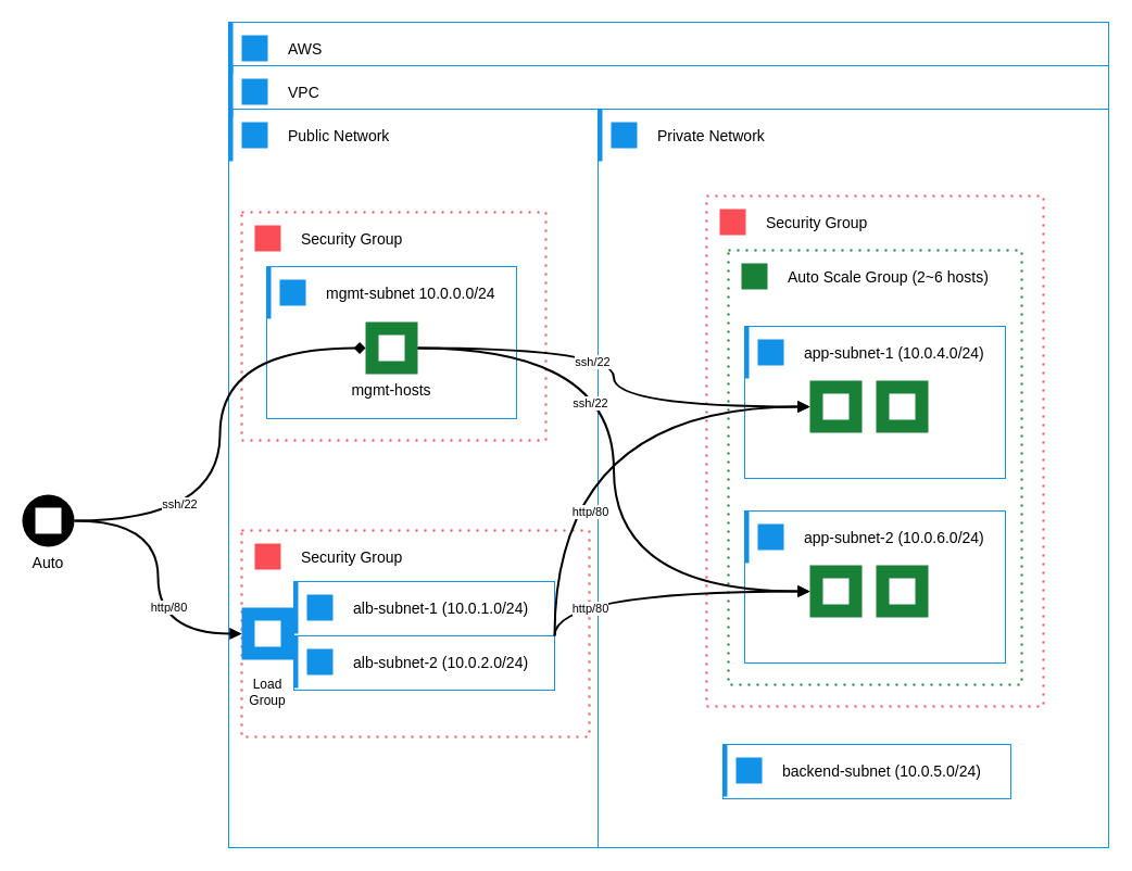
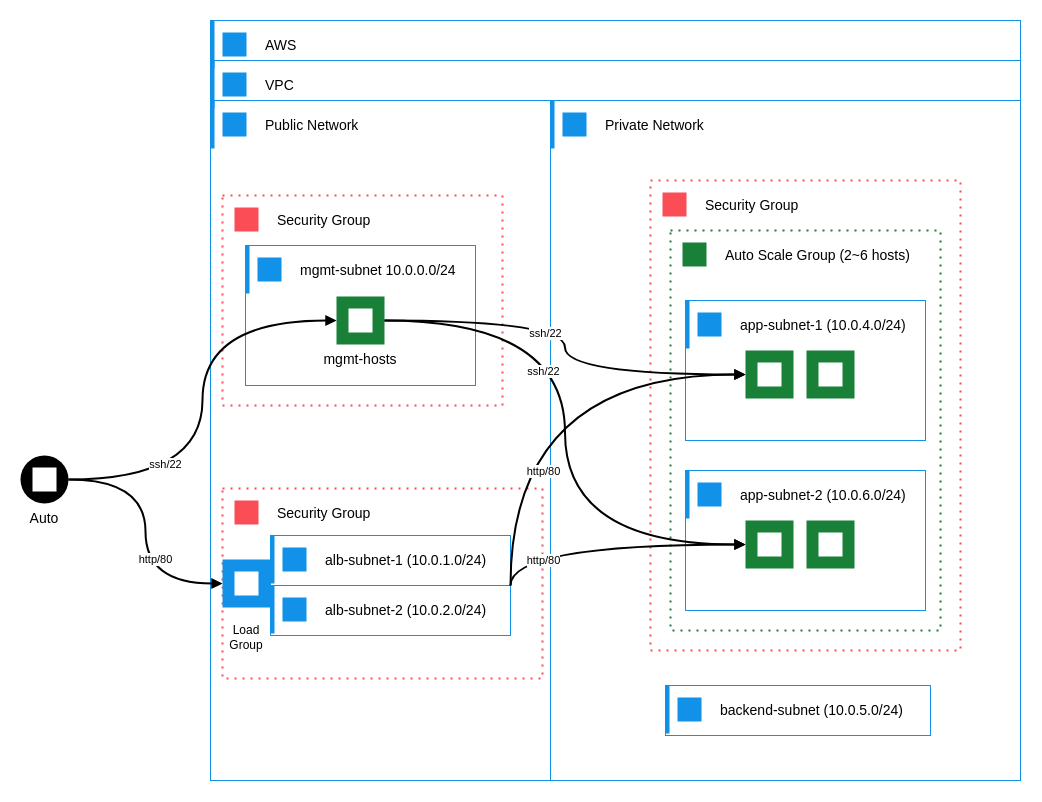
- <mxCell id="78" value="" style="html=1;labelBackgroundColor=#ffffff;jettySize=auto;orthogonalLoop=1;fontSize=14;rounded=0;jumpStyle=gap;edgeStyle=orthogonalEdgeStyle;startArrow=none;endArrow=diamond;strokeWidth=2;endFill=1;exitX=1;exitY=0.5;exitDx=0;exitDy=0;entryX=0;entryY=0.5;entryDx=0;entryDy=0;curved=1;" edge="1" parent="13" source="74" target="28"><mxGeometry width="48" height="48" relative="1" as="geometry"><mxPoint x="-440" y="313" as="sourcePoint" /><mxPoint x="-392" y="265" as="targetPoint" /></mxGeometry></mxCell>
+ <mxCell id="78" value="" style="html=1;labelBackgroundColor=#ffffff;jettySize=auto;orthogonalLoop=1;fontSize=14;rounded=0;jumpStyle=gap;edgeStyle=orthogonalEdgeStyle;startArrow=none;endArrow=block;strokeWidth=2;endFill=1;exitX=1;exitY=0.5;exitDx=0;exitDy=0;entryX=0;entryY=0.5;entryDx=0;entryDy=0;curved=1;" edge="1" parent="13" source="74" target="28"><mxGeometry width="48" height="48" relative="1" as="geometry"><mxPoint x="-440" y="313" as="sourcePoint" /><mxPoint x="-392" y="265" as="targetPoint" /></mxGeometry></mxCell>
